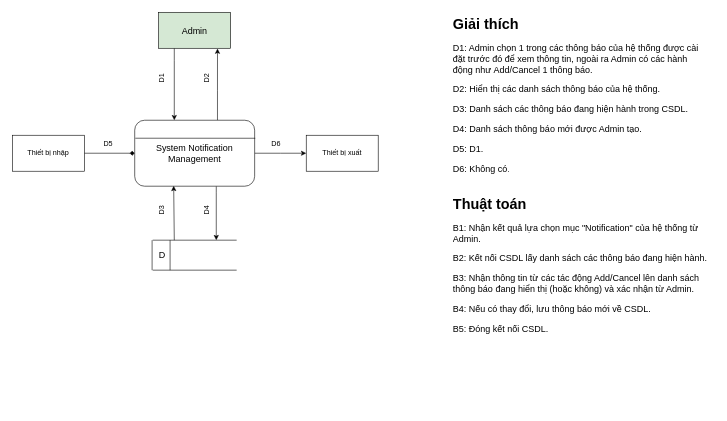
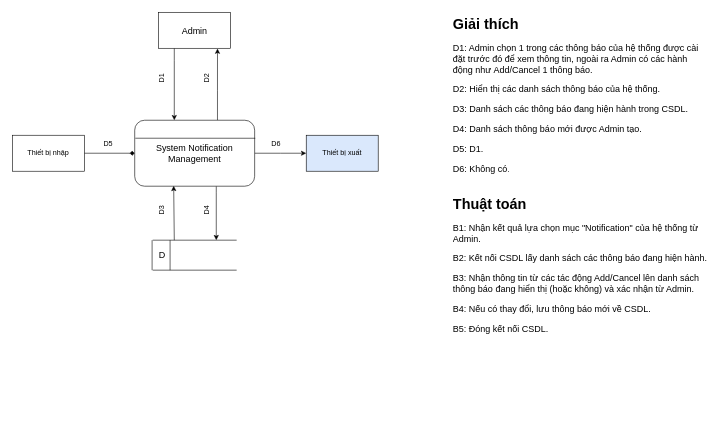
- <mxCell id="3" value="&lt;font style=&quot;font-size: 15px&quot;&gt;Admin&lt;/font&gt;" style="rounded=0;whiteSpace=wrap;html=1;fillColor=#d5e8d4;" vertex="1" parent="1"><mxGeometry x="264" y="20" width="120" height="60" as="geometry" /></mxCell>
+ <mxCell id="3" value="&lt;font style=&quot;font-size: 15px&quot;&gt;Admin&lt;/font&gt;" style="rounded=0;whiteSpace=wrap;html=1;" vertex="1" parent="1"><mxGeometry x="264" y="20" width="120" height="60" as="geometry" /></mxCell>
- <mxCell id="11" value="Thiết bị xuất" style="rounded=0;whiteSpace=wrap;html=1;" vertex="1" parent="1"><mxGeometry x="510" y="225" width="120" height="60" as="geometry" /></mxCell>
+ <mxCell id="11" value="Thiết bị xuất" style="rounded=0;whiteSpace=wrap;html=1;fillColor=#dae8fc;" vertex="1" parent="1"><mxGeometry x="510" y="225" width="120" height="60" as="geometry" /></mxCell>
